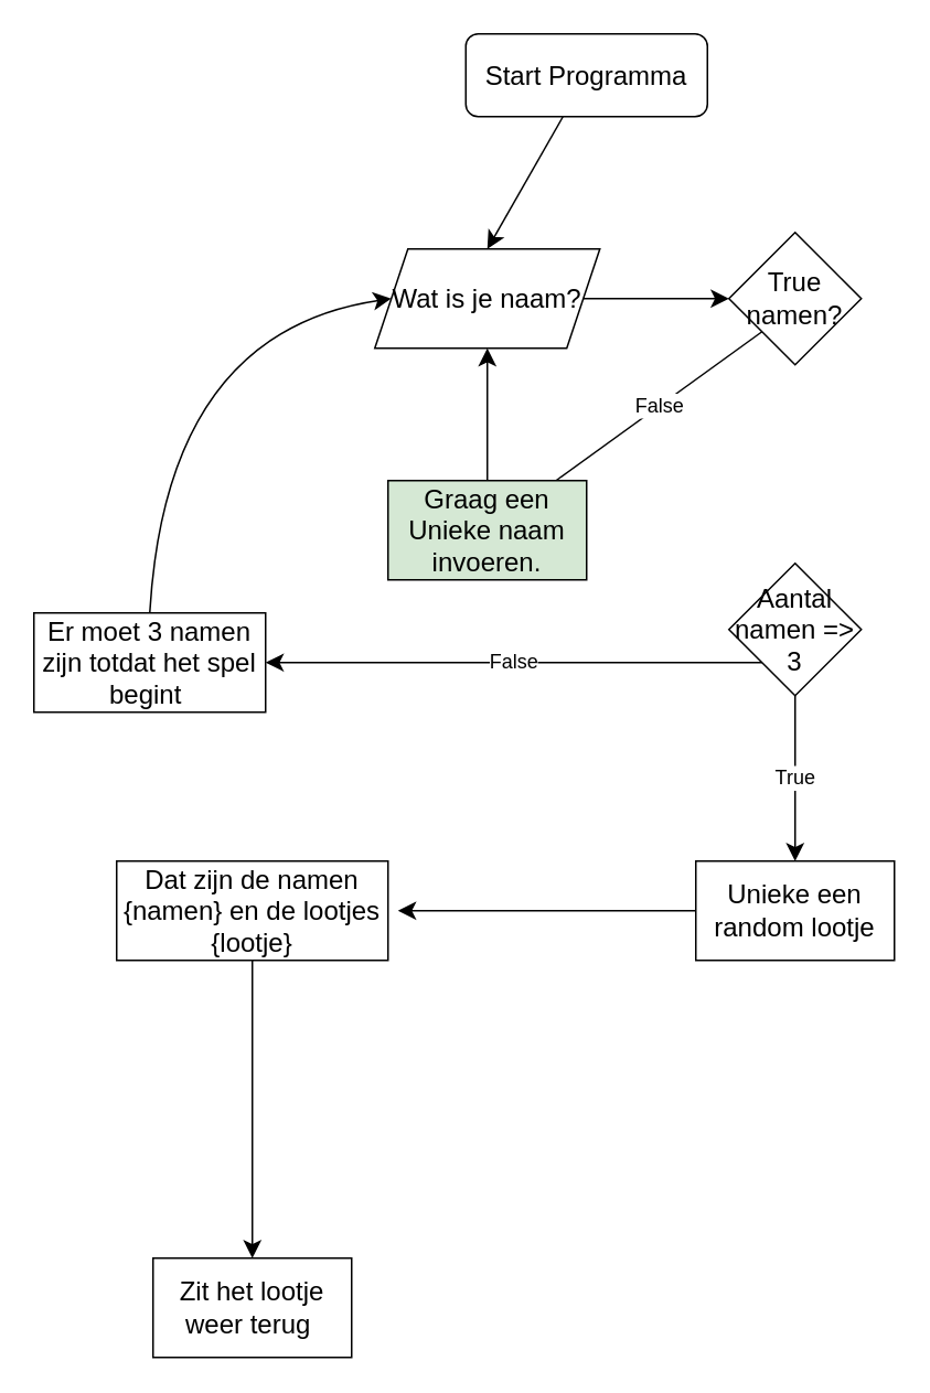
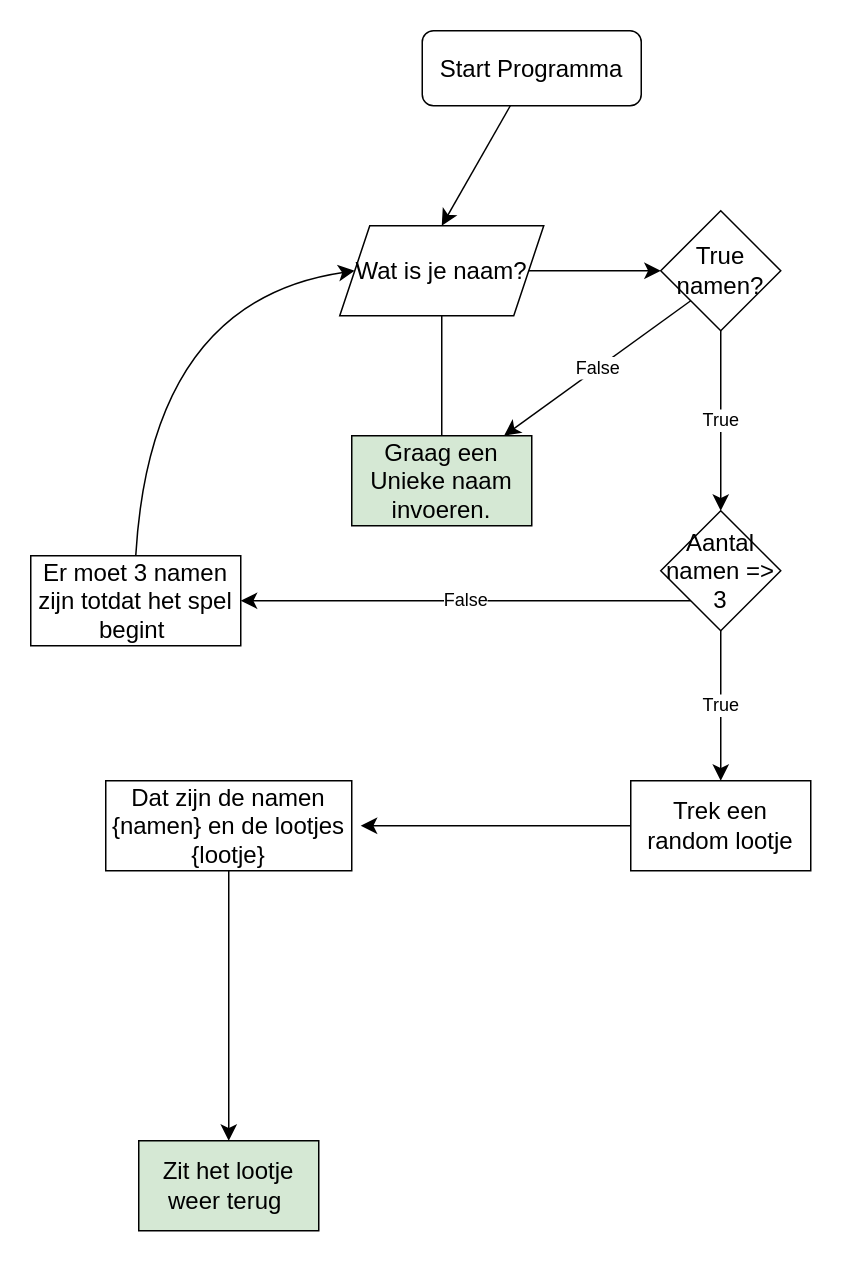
- <mxCell id="12" style="edgeStyle=none;curved=1;rounded=0;orthogonalLoop=1;jettySize=auto;html=1;entryX=0.5;entryY=1;entryDx=0;entryDy=0;fontSize=12;startSize=8;endSize=8;" edge="1" parent="1" source="13" target="5"><mxGeometry relative="1" as="geometry" /></mxCell>
+ <mxCell id="12" style="edgeStyle=none;curved=1;rounded=0;orthogonalLoop=1;jettySize=auto;html=1;entryX=0.5;entryY=1;entryDx=0;entryDy=0;fontSize=12;startSize=8;endSize=8;endArrow=none;" edge="1" parent="1" source="13" target="5"><mxGeometry relative="1" as="geometry" /></mxCell>
+ <mxCell id="6" value="True" style="edgeStyle=none;curved=1;rounded=0;orthogonalLoop=1;jettySize=auto;html=1;fontSize=12;startSize=8;endSize=8;" edge="1" parent="1" source="8" target="11"><mxGeometry relative="1" as="geometry" /></mxCell>
- <mxCell id="7" value="False" style="edgeStyle=none;curved=1;rounded=0;orthogonalLoop=1;jettySize=auto;html=1;exitX=0;exitY=1;exitDx=0;exitDy=0;fontSize=12;startSize=8;endSize=8;endArrow=none;" edge="1" parent="1" source="8" target="13"><mxGeometry relative="1" as="geometry"><mxPoint x="360" y="310" as="targetPoint" /></mxGeometry></mxCell>
+ <mxCell id="7" value="False" style="edgeStyle=none;curved=1;rounded=0;orthogonalLoop=1;jettySize=auto;html=1;exitX=0;exitY=1;exitDx=0;exitDy=0;fontSize=12;startSize=8;endSize=8;" edge="1" parent="1" source="8" target="13"><mxGeometry relative="1" as="geometry"><mxPoint x="360" y="310" as="targetPoint" /></mxGeometry></mxCell>
- <mxCell id="17" value="Unieke een random lootje" style="rounded=0;whiteSpace=wrap;html=1;fontSize=16;" vertex="1" parent="1"><mxGeometry x="420" y="520" width="120" height="60" as="geometry" /></mxCell>
+ <mxCell id="17" value="Trek een random lootje" style="rounded=0;whiteSpace=wrap;html=1;fontSize=16;" vertex="1" parent="1"><mxGeometry x="420" y="520" width="120" height="60" as="geometry" /></mxCell>
- <mxCell id="20" value="Zit het lootje weer terug&amp;nbsp;" style="rounded=0;whiteSpace=wrap;html=1;fontSize=16;" vertex="1" parent="1"><mxGeometry x="92" y="760" width="120" height="60" as="geometry" /></mxCell>
+ <mxCell id="20" value="Zit het lootje weer terug&amp;nbsp;" style="rounded=0;whiteSpace=wrap;html=1;fontSize=16;fillColor=#d5e8d4;" vertex="1" parent="1"><mxGeometry x="92" y="760" width="120" height="60" as="geometry" /></mxCell>
